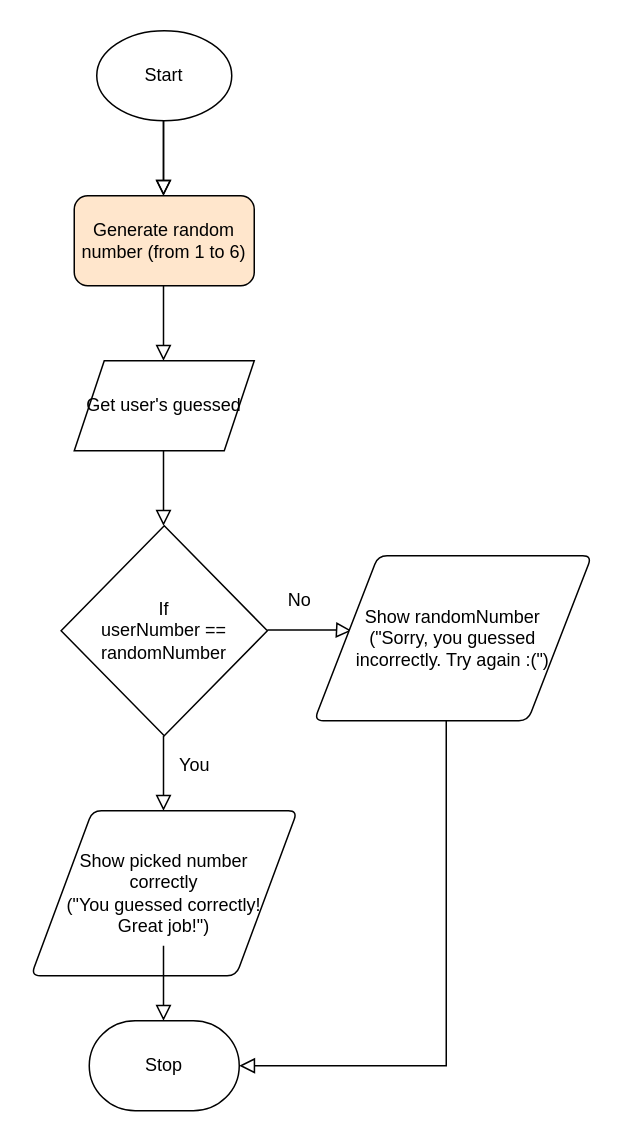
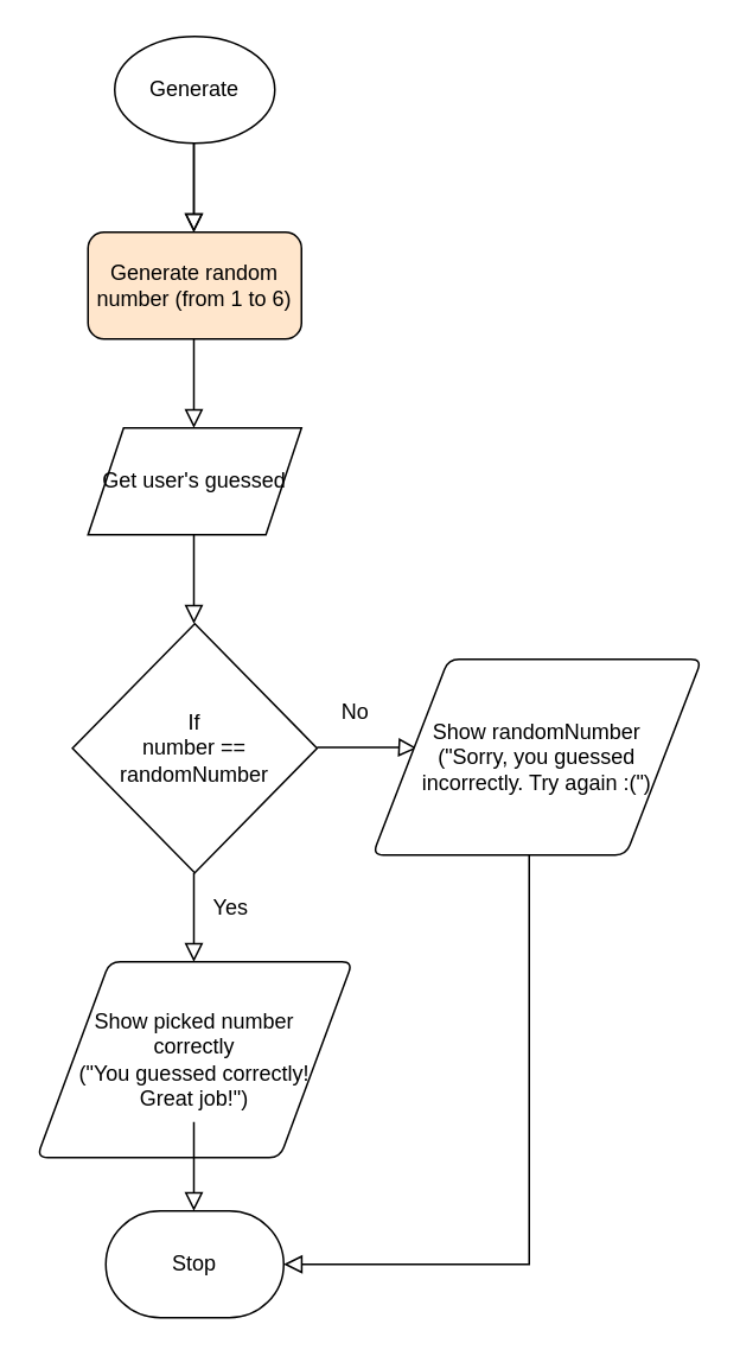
- <mxCell id="3" value="Start" style="ellipse;whiteSpace=wrap;html=1;" vertex="1" parent="1"><mxGeometry x="64" y="20" width="90" height="60" as="geometry" /></mxCell>
+ <mxCell id="3" value="Generate" style="ellipse;whiteSpace=wrap;html=1;" vertex="1" parent="1"><mxGeometry x="64" y="20" width="90" height="60" as="geometry" /></mxCell>
- <mxCell id="10" value="If&lt;br&gt;userNumber == randomNumber" style="strokeWidth=1;html=1;shape=mxgraph.flowchart.decision;whiteSpace=wrap;" vertex="1" parent="1"><mxGeometry x="40.25" y="350" width="137.5" height="140" as="geometry" /></mxCell>
+ <mxCell id="10" value="If&lt;br&gt;number == randomNumber" style="strokeWidth=1;html=1;shape=mxgraph.flowchart.decision;whiteSpace=wrap;" vertex="1" parent="1"><mxGeometry x="40.25" y="350" width="137.5" height="140" as="geometry" /></mxCell>
- <mxCell id="14" value="You" style="text;html=1;resizable=0;autosize=1;align=center;verticalAlign=middle;points=[];fillColor=none;strokeColor=none;rounded=0;" vertex="1" parent="1"><mxGeometry x="114" y="500" width="30" height="20" as="geometry" /></mxCell>
+ <mxCell id="14" value="Yes" style="text;html=1;resizable=0;autosize=1;align=center;verticalAlign=middle;points=[];fillColor=none;strokeColor=none;rounded=0;" vertex="1" parent="1"><mxGeometry x="114" y="500" width="30" height="20" as="geometry" /></mxCell>
